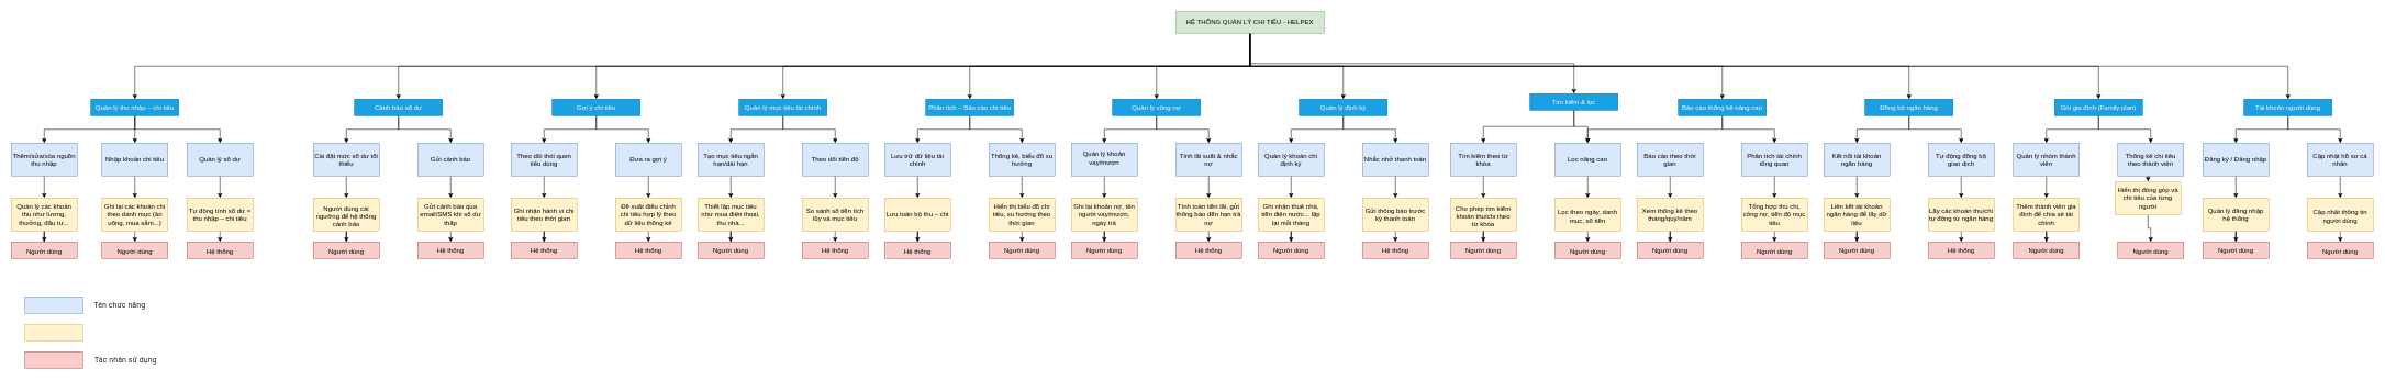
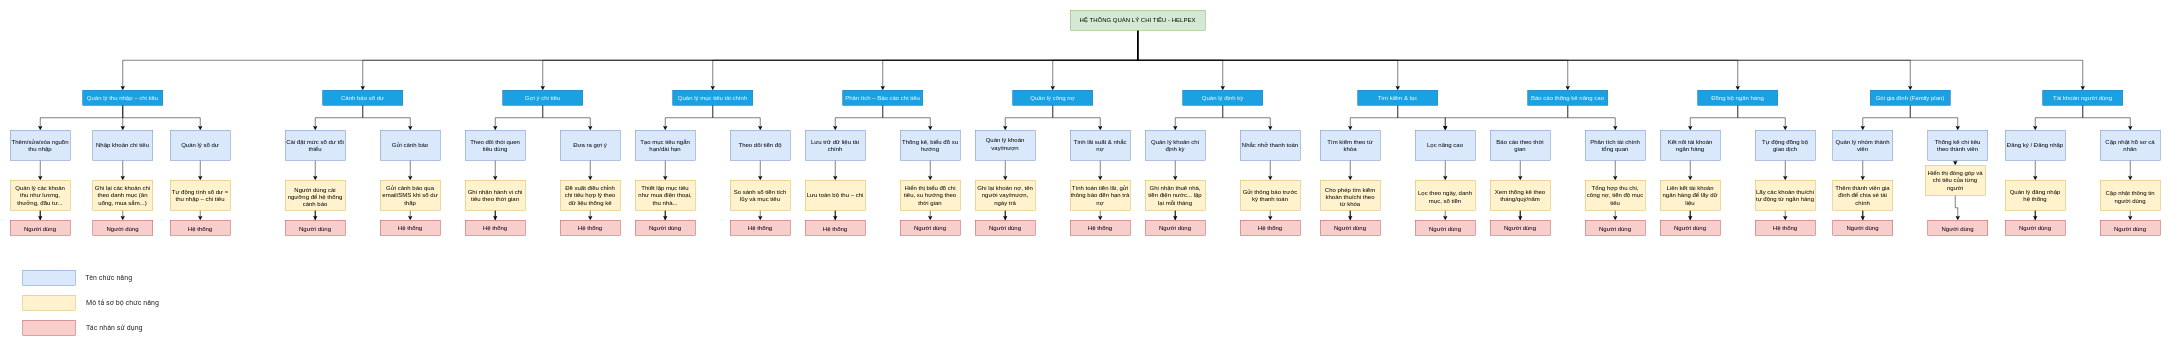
- <mxCell id="114" value="Tìm kiếm &amp;amp; lọc" style="rounded=0;whiteSpace=wrap;html=1;fillColor=#1ba1e2;fontColor=#ffffff;strokeColor=#006EAF;" parent="1" vertex="1"><mxGeometry x="2785" y="170" width="160" height="30" as="geometry" /></mxCell>
+ <mxCell id="114" value="Tìm kiếm &amp;amp; lọc" style="rounded=0;whiteSpace=wrap;html=1;fillColor=#1ba1e2;fontColor=#ffffff;strokeColor=#006EAF;" parent="1" vertex="1"><mxGeometry x="2715" y="180" width="160" height="30" as="geometry" /></mxCell>
+ <mxCell id="181" value="&lt;span style=&quot;color: rgba(0, 0, 0, 0.85); font-family: Roboto, Helvetica, Arial, sans-serif; font-size: 14px; letter-spacing: 0.15px; background-color: rgb(255, 255, 255);&quot;&gt;Mô tả sơ bộ chức năng&lt;/span&gt;" style="text;html=1;align=left;verticalAlign=middle;whiteSpace=wrap;rounded=0;" vertex="1" parent="1"><mxGeometry x="170" y="590" width="170" height="30" as="geometry" /></mxCell>
